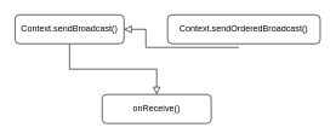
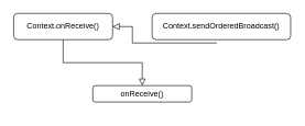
- <mxCell id="3" value="Context.sendBroadcast()" style="rounded=1;whiteSpace=wrap;html=1;fontSize=12;glass=0;strokeWidth=1;shadow=0;" parent="1" vertex="1"><mxGeometry x="20" y="20" width="150" height="40" as="geometry" /></mxCell>
+ <mxCell id="3" value="Context.onReceive()" style="rounded=1;whiteSpace=wrap;html=1;fontSize=12;glass=0;strokeWidth=1;shadow=0;" parent="1" vertex="1"><mxGeometry x="20" y="20" width="150" height="40" as="geometry" /></mxCell>
- <mxCell id="5" value="onReceive()" style="rounded=1;whiteSpace=wrap;html=1;fontSize=12;glass=0;strokeWidth=1;shadow=0;" vertex="1" parent="1"><mxGeometry x="140" y="130" width="150" height="40" as="geometry" /></mxCell>
+ <mxCell id="5" value="onReceive()" style="rounded=1;whiteSpace=wrap;html=1;fontSize=12;glass=0;strokeWidth=1;shadow=0;" vertex="1" parent="1"><mxGeometry x="140" y="130" width="150" height="25" as="geometry" /></mxCell>
